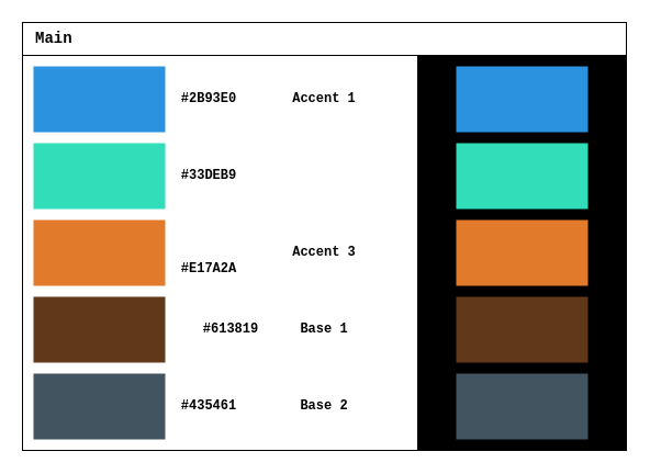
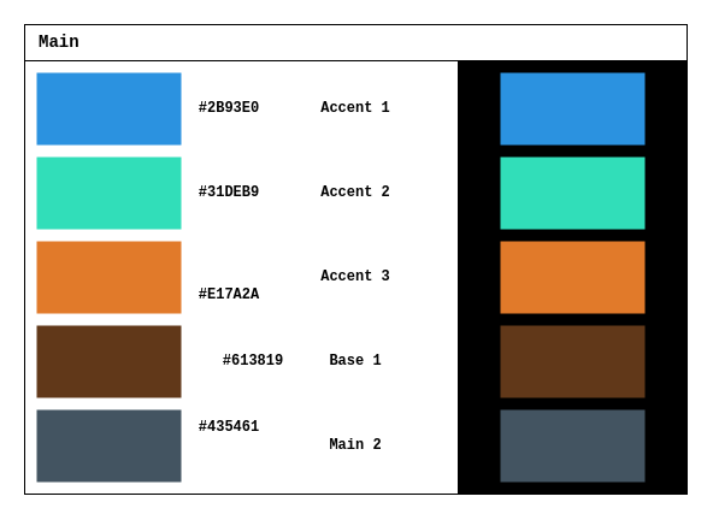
- <mxCell id="11" value="#33DEB9" style="text;html=1;align=center;verticalAlign=middle;whiteSpace=wrap;rounded=0;fontFamily=Courier New;fontStyle=1" parent="1" vertex="1"><mxGeometry x="160" y="145" width="60" height="30" as="geometry" /></mxCell>
+ <mxCell id="11" value="#31DEB9" style="text;html=1;align=center;verticalAlign=middle;whiteSpace=wrap;rounded=0;fontFamily=Courier New;fontStyle=1" parent="1" vertex="1"><mxGeometry x="160" y="145" width="60" height="30" as="geometry" /></mxCell>
+ <mxCell id="18" value="Accent 2" style="text;html=1;align=center;verticalAlign=middle;whiteSpace=wrap;rounded=0;fontFamily=Courier New;fontStyle=1" parent="1" vertex="1"><mxGeometry x="265" y="145" width="60" height="30" as="geometry" /></mxCell>
- <mxCell id="22" value="#435461" style="text;html=1;align=center;verticalAlign=middle;whiteSpace=wrap;rounded=0;fontFamily=Courier New;fontStyle=1" parent="1" vertex="1"><mxGeometry x="160" y="355" width="60" height="30" as="geometry" /></mxCell>
+ <mxCell id="22" value="#435461" style="text;html=1;align=center;verticalAlign=middle;whiteSpace=wrap;rounded=0;fontFamily=Courier New;fontStyle=1" parent="1" vertex="1"><mxGeometry x="160" y="340" width="60" height="30" as="geometry" /></mxCell>
- <mxCell id="23" value="Base 2" style="text;html=1;align=center;verticalAlign=middle;whiteSpace=wrap;rounded=0;fontFamily=Courier New;fontStyle=1" parent="1" vertex="1"><mxGeometry x="265" y="355" width="60" height="30" as="geometry" /></mxCell>
+ <mxCell id="23" value="Main 2" style="text;html=1;align=center;verticalAlign=middle;whiteSpace=wrap;rounded=0;fontFamily=Courier New;fontStyle=1" parent="1" vertex="1"><mxGeometry x="265" y="355" width="60" height="30" as="geometry" /></mxCell>
